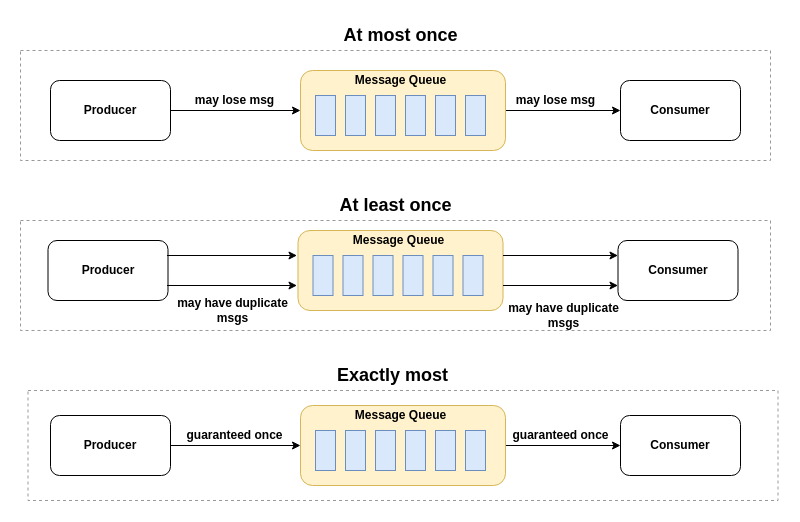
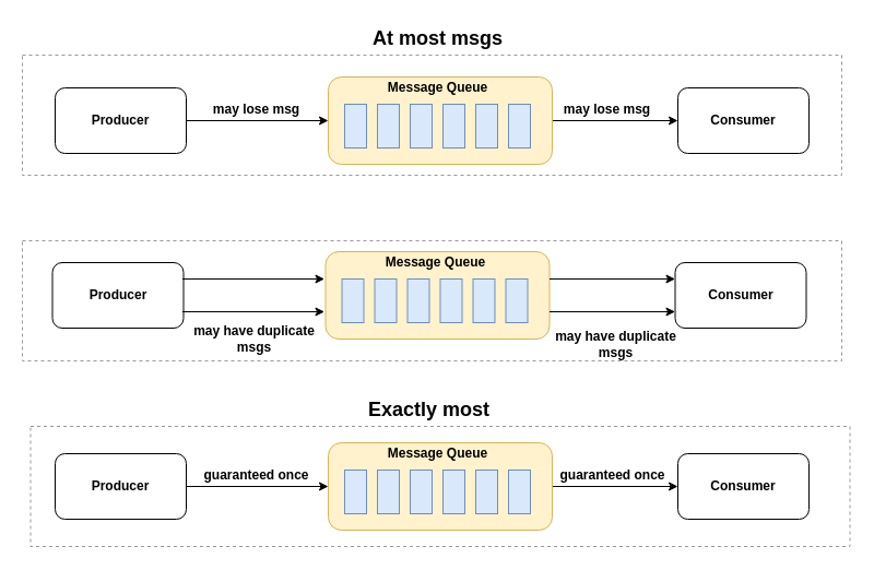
- <mxCell id="49" value="&lt;font style=&quot;font-size: 18px;&quot;&gt;&lt;b&gt;At most once&lt;/b&gt;&lt;/font&gt;" style="text;html=1;strokeColor=none;fillColor=none;align=center;verticalAlign=middle;whiteSpace=wrap;rounded=0;" vertex="1" parent="1"><mxGeometry x="317.5" y="20" width="165" height="30" as="geometry" /></mxCell>
+ <mxCell id="49" value="&lt;font style=&quot;font-size: 18px;&quot;&gt;&lt;b&gt;At most msgs&lt;/b&gt;&lt;/font&gt;" style="text;html=1;strokeColor=none;fillColor=none;align=center;verticalAlign=middle;whiteSpace=wrap;rounded=0;" vertex="1" parent="1"><mxGeometry x="317.5" y="20" width="165" height="30" as="geometry" /></mxCell>
- <mxCell id="50" value="&lt;font style=&quot;font-size: 18px;&quot;&gt;&lt;b&gt;At least once&lt;/b&gt;&lt;/font&gt;" style="text;html=1;strokeColor=none;fillColor=none;align=center;verticalAlign=middle;whiteSpace=wrap;rounded=0;" vertex="1" parent="1"><mxGeometry x="312.5" y="190" width="165" height="30" as="geometry" /></mxCell>
